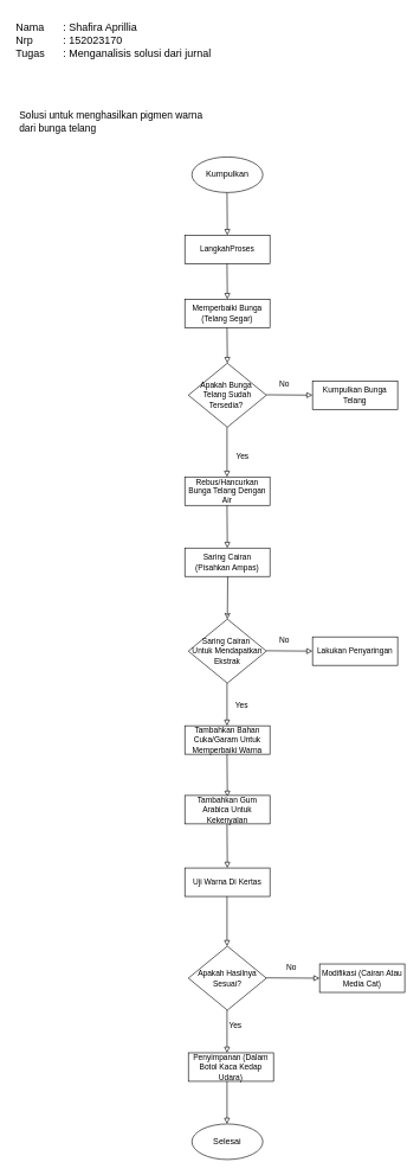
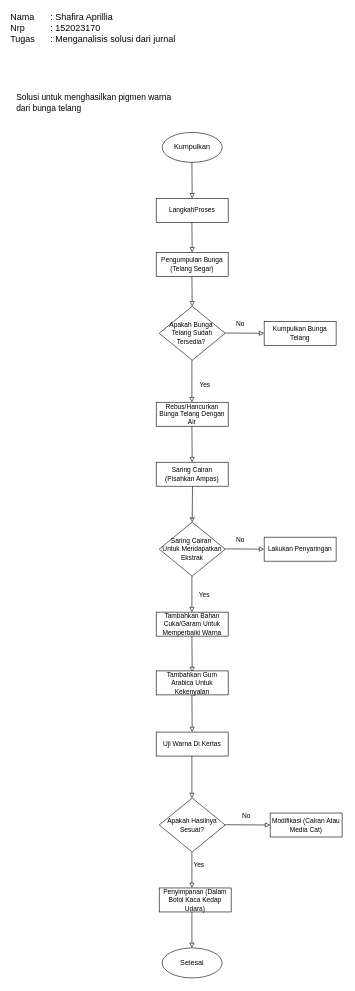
- <mxCell id="2" value="Nama&lt;span style=&quot;white-space: pre; font-size: 15px;&quot;&gt;&#09;&lt;/span&gt;: Shafira Aprillia&lt;div style=&quot;font-size: 15px;&quot;&gt;Nrp&lt;span style=&quot;white-space: pre; font-size: 15px;&quot;&gt;&#09;&lt;span style=&quot;white-space: pre; font-size: 15px;&quot;&gt;&#09;&lt;/span&gt;: 152023170&lt;/span&gt;&lt;/div&gt;&lt;div style=&quot;font-size: 15px;&quot;&gt;Tugas&lt;span style=&quot;white-space: pre; font-size: 15px;&quot;&gt;&#09;&lt;/span&gt;: Menganalisis solusi dari jurnal&lt;/div&gt;" style="text;html=1;align=left;verticalAlign=middle;resizable=0;points=[];autosize=1;strokeColor=none;fillColor=none;fontSize=15;" parent="1" vertex="1"><mxGeometry x="20" y="20" width="300" height="70" as="geometry" /></mxCell>
+ <mxCell id="2" value="Nama&lt;span style=&quot;white-space: pre; font-size: 15px;&quot;&gt;&#09;&lt;/span&gt;: Shafira Aprillia&lt;div style=&quot;font-size: 15px;&quot;&gt;Nrp&lt;span style=&quot;white-space: pre; font-size: 15px;&quot;&gt;&#09;&lt;span style=&quot;white-space: pre; font-size: 15px;&quot;&gt;&#09;&lt;/span&gt;: 152023170&lt;/span&gt;&lt;/div&gt;&lt;div style=&quot;font-size: 15px;&quot;&gt;Tugas&lt;span style=&quot;white-space: pre; font-size: 15px;&quot;&gt;&#09;&lt;/span&gt;: Menganalisis solusi dari jurnal&lt;/div&gt;" style="text;html=1;align=left;verticalAlign=middle;resizable=0;points=[];autosize=1;strokeColor=none;fillColor=none;fontSize=15;" parent="1" vertex="1"><mxGeometry x="15" y="10" width="300" height="70" as="geometry" /></mxCell>
- <mxCell id="8" value="Memperbaiki Bunga&lt;div style=&quot;font-size: 11px;&quot;&gt;(Telang Segar)&lt;/div&gt;" style="rounded=0;whiteSpace=wrap;html=1;fontSize=11;" parent="1" vertex="1"><mxGeometry x="260" y="420" width="120" height="40" as="geometry" /></mxCell>
+ <mxCell id="8" value="Pengumpulan Bunga&lt;div style=&quot;font-size: 11px;&quot;&gt;(Telang Segar)&lt;/div&gt;" style="rounded=0;whiteSpace=wrap;html=1;fontSize=11;" parent="1" vertex="1"><mxGeometry x="260" y="420" width="120" height="40" as="geometry" /></mxCell>
